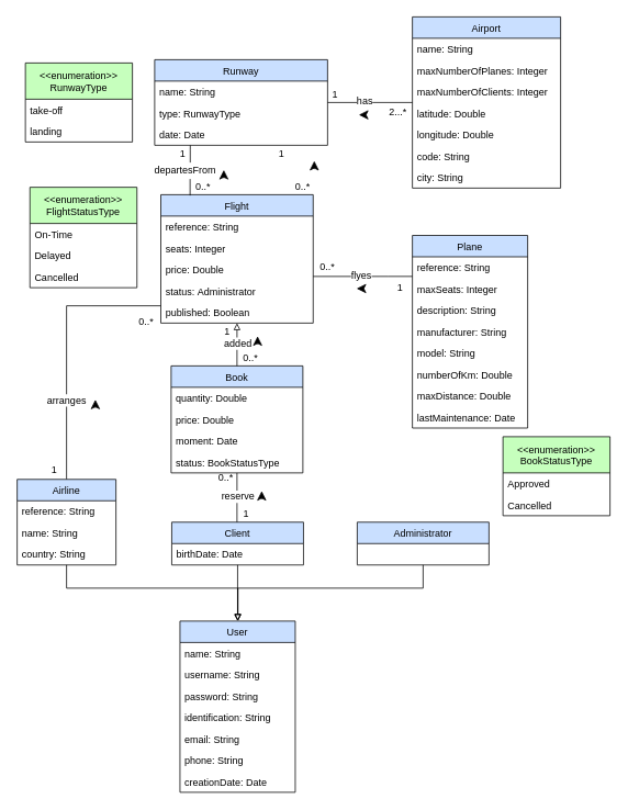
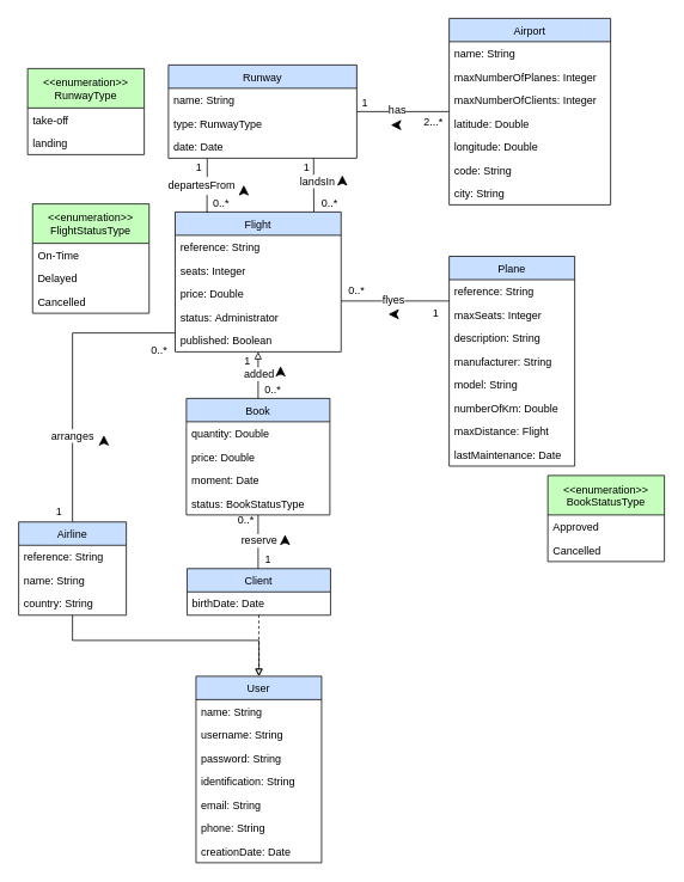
+ <mxCell id="47" style="edgeStyle=orthogonalEdgeStyle;rounded=0;orthogonalLoop=1;jettySize=auto;html=1;endArrow=none;endFill=0;exitX=0.771;exitY=1.001;exitDx=0;exitDy=0;exitPerimeter=0;entryX=0.836;entryY=-0.002;entryDx=0;entryDy=0;entryPerimeter=0;" parent="1" source="53" edge="1" target="16"><mxGeometry relative="1" as="geometry"><mxPoint x="349" y="230" as="targetPoint" /><mxPoint x="349.67" y="177.524" as="sourcePoint" /></mxGeometry></mxCell>
+ <mxCell id="48" value="landsIn" style="text;html=1;resizable=0;points=[];align=center;verticalAlign=middle;labelBackgroundColor=#ffffff;" parent="47" vertex="1" connectable="0"><mxGeometry x="0.205" y="2" relative="1" as="geometry"><mxPoint x="1.67" y="-9.73" as="offset" /></mxGeometry></mxCell>
- <mxCell id="29" value="maxDistance: Double" style="text;strokeColor=none;fillColor=none;align=left;verticalAlign=top;spacingLeft=4;spacingRight=4;overflow=hidden;rotatable=0;points=[[0,0.5],[1,0.5]];portConstraint=eastwest;" parent="22" vertex="1"><mxGeometry y="182" width="140" height="26" as="geometry" /></mxCell>
+ <mxCell id="29" value="maxDistance: Flight" style="text;strokeColor=none;fillColor=none;align=left;verticalAlign=top;spacingLeft=4;spacingRight=4;overflow=hidden;rotatable=0;points=[[0,0.5],[1,0.5]];portConstraint=eastwest;" parent="22" vertex="1"><mxGeometry y="182" width="140" height="26" as="geometry" /></mxCell>
- <mxCell id="90" value="Administrator" style="swimlane;fontStyle=0;childLayout=stackLayout;horizontal=1;startSize=26;fillColor=#C9DFFF;horizontalStack=0;resizeParent=1;resizeParentMax=0;resizeLast=0;collapsible=1;marginBottom=0;" parent="1" vertex="1"><mxGeometry x="433" y="633.86" width="160" height="52" as="geometry"><mxRectangle x="894" y="800" width="100" height="26" as="alternateBounds" /></mxGeometry></mxCell>
- <mxCell id="36" style="edgeStyle=orthogonalEdgeStyle;rounded=0;orthogonalLoop=1;jettySize=auto;html=1;endArrow=block;endFill=0;" parent="1" source="37" target="39" edge="1"><mxGeometry relative="1" as="geometry"><mxPoint x="287.75" y="729.86" as="targetPoint" /><Array as="points"><mxPoint x="288" y="806" /><mxPoint x="288" y="806" /></Array></mxGeometry></mxCell>
+ <mxCell id="36" style="edgeStyle=orthogonalEdgeStyle;rounded=0;orthogonalLoop=1;jettySize=auto;html=1;endArrow=block;endFill=0;dashed=1;" parent="1" source="37" target="39" edge="1"><mxGeometry relative="1" as="geometry"><mxPoint x="287.75" y="729.86" as="targetPoint" /><Array as="points"><mxPoint x="288" y="806" /><mxPoint x="288" y="806" /></Array></mxGeometry></mxCell>
- <mxCell id="89" style="edgeStyle=orthogonalEdgeStyle;rounded=0;orthogonalLoop=1;jettySize=auto;html=1;endArrow=block;endFill=0;" parent="1" source="90" target="39" edge="1"><mxGeometry relative="1" as="geometry"><Array as="points"><mxPoint x="513" y="714" /><mxPoint x="288" y="714" /></Array></mxGeometry></mxCell>
